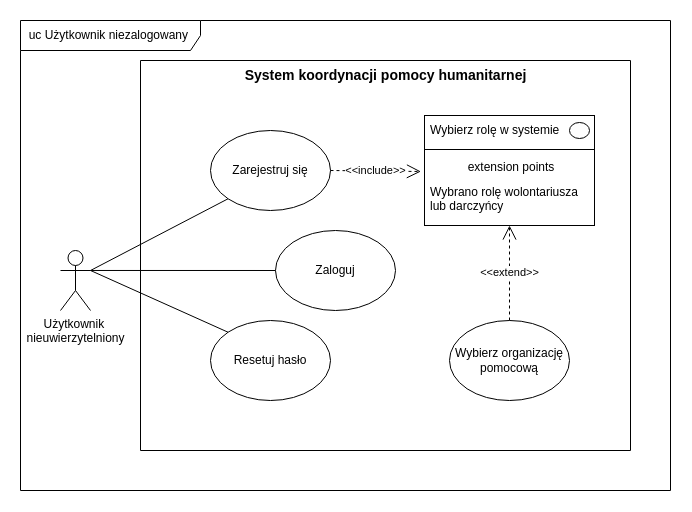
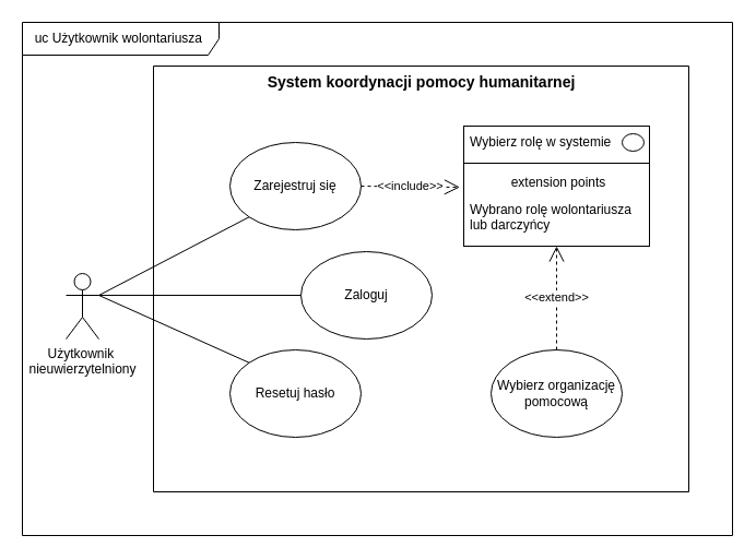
- <mxCell id="20" value="uc Użytkownik niezalogowany&amp;nbsp;" style="shape=umlFrame;whiteSpace=wrap;html=1;pointerEvents=0;recursiveResize=0;container=1;collapsible=0;width=180;height=30;" vertex="1" parent="1"><mxGeometry x="20" y="20" width="650" height="470" as="geometry" /></mxCell>
+ <mxCell id="20" value="uc Użytkownik wolontariusza&amp;nbsp;" style="shape=umlFrame;whiteSpace=wrap;html=1;pointerEvents=0;recursiveResize=0;container=1;collapsible=0;width=180;height=30;" vertex="1" parent="1"><mxGeometry x="20" y="20" width="650" height="470" as="geometry" /></mxCell>
